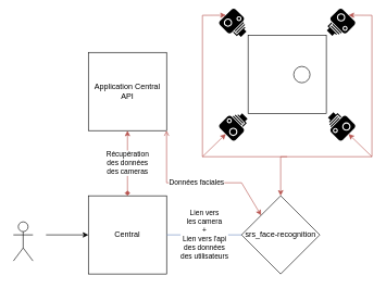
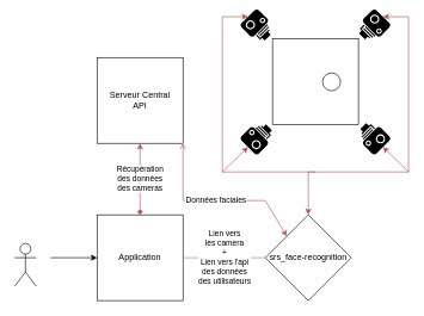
- <mxCell id="5" value="Application Central&lt;div&gt;API&lt;/div&gt;" style="rounded=0;whiteSpace=wrap;html=1;" vertex="1" parent="1"><mxGeometry x="135" y="80" width="120" height="120" as="geometry" /></mxCell>
+ <mxCell id="5" value="Serveur Central&lt;div&gt;API&lt;/div&gt;" style="rounded=0;whiteSpace=wrap;html=1;" vertex="1" parent="1"><mxGeometry x="135" y="80" width="120" height="120" as="geometry" /></mxCell>
- <mxCell id="2" value="Central" style="rounded=0;whiteSpace=wrap;html=1;" vertex="1" parent="1"><mxGeometry x="135" y="300" width="120" height="120" as="geometry" /></mxCell>
+ <mxCell id="2" value="Application" style="rounded=0;whiteSpace=wrap;html=1;" vertex="1" parent="1"><mxGeometry x="135" y="300" width="120" height="120" as="geometry" /></mxCell>
